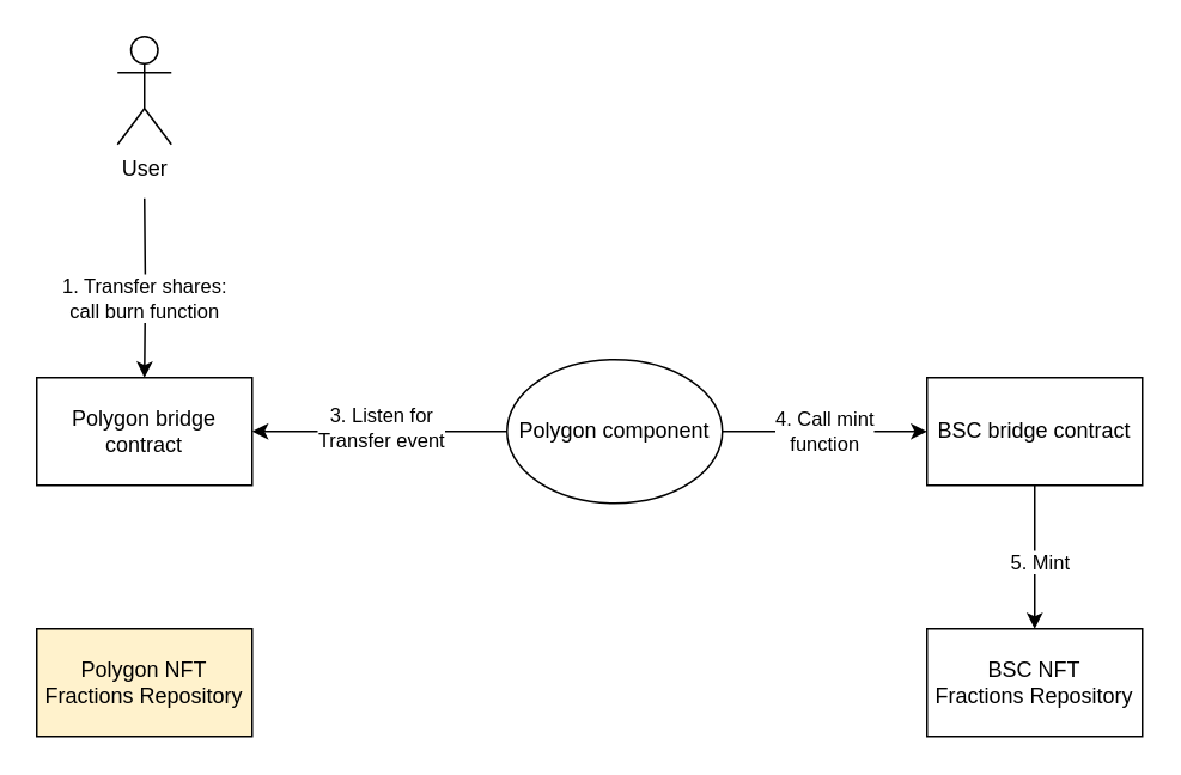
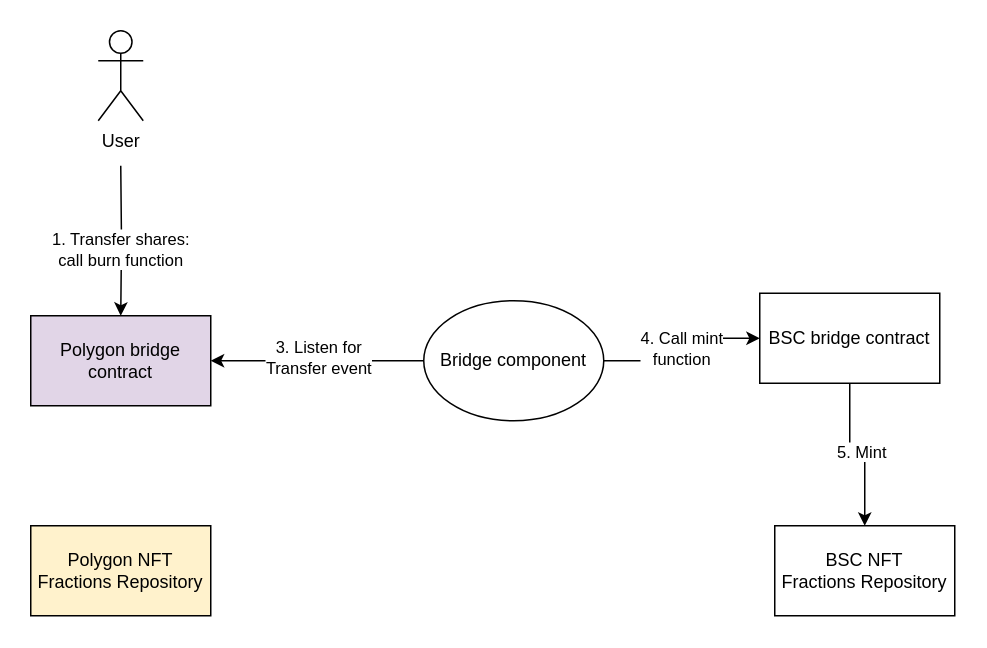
- <mxCell id="5" value="Polygon bridge contract" style="rounded=0;whiteSpace=wrap;html=1;" vertex="1" parent="1"><mxGeometry x="20" y="210" width="120" height="60" as="geometry" /></mxCell>
+ <mxCell id="5" value="Polygon bridge contract" style="rounded=0;whiteSpace=wrap;html=1;fillColor=#e1d5e7;" vertex="1" parent="1"><mxGeometry x="20" y="210" width="120" height="60" as="geometry" /></mxCell>
- <mxCell id="10" value="Polygon component" style="ellipse;whiteSpace=wrap;html=1;" vertex="1" parent="1"><mxGeometry x="282" y="200" width="120" height="80" as="geometry" /></mxCell>
+ <mxCell id="10" value="Bridge component" style="ellipse;whiteSpace=wrap;html=1;" vertex="1" parent="1"><mxGeometry x="282" y="200" width="120" height="80" as="geometry" /></mxCell>
- <mxCell id="13" value="BSC bridge contract" style="rounded=0;whiteSpace=wrap;html=1;" vertex="1" parent="1"><mxGeometry x="516" y="210" width="120" height="60" as="geometry" /></mxCell>
+ <mxCell id="13" value="BSC bridge contract" style="rounded=0;whiteSpace=wrap;html=1;" vertex="1" parent="1"><mxGeometry x="506" y="195" width="120" height="60" as="geometry" /></mxCell>
